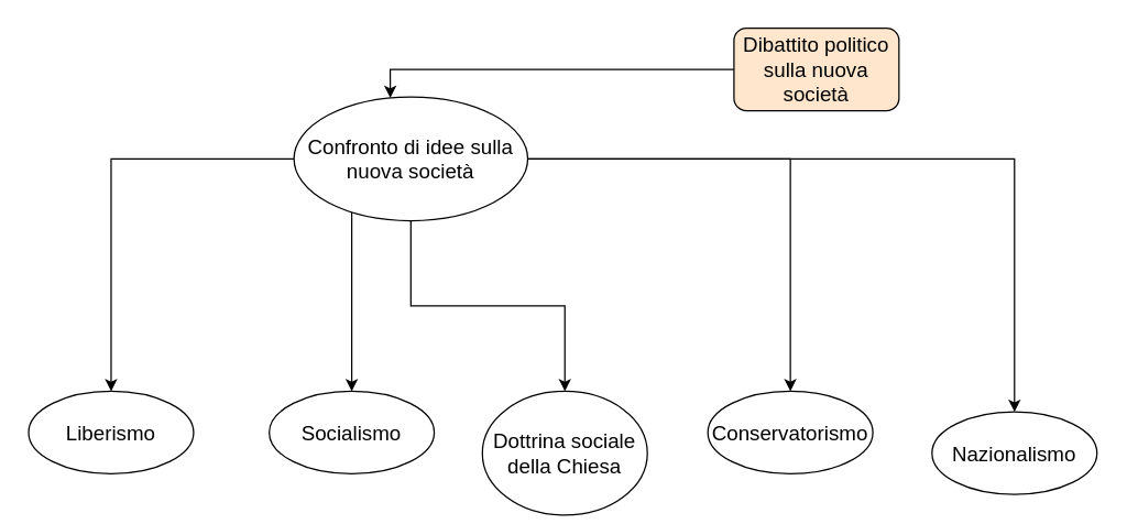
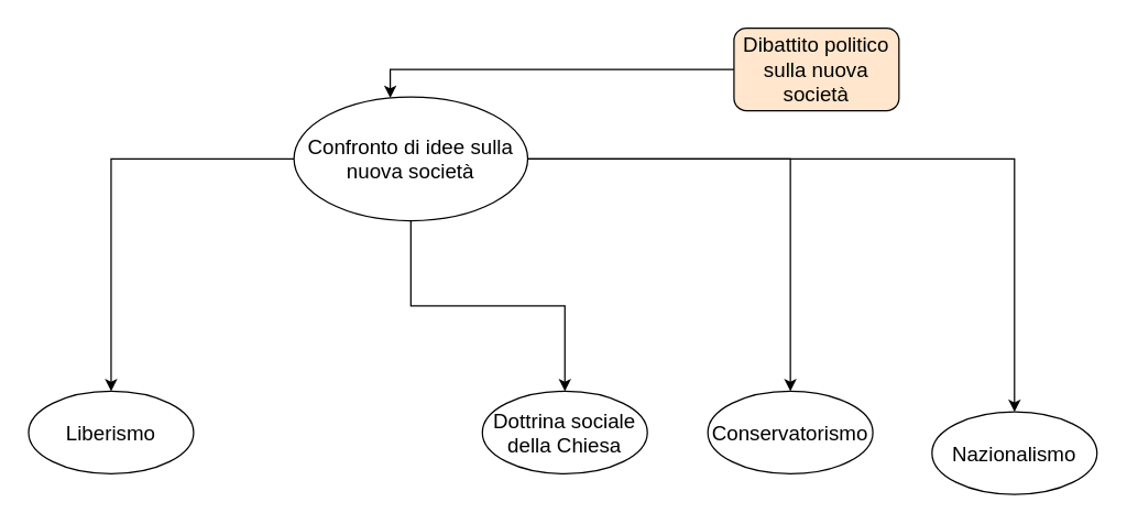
- <mxCell id="9" style="edgeStyle=orthogonalEdgeStyle;rounded=0;orthogonalLoop=1;jettySize=auto;html=1;fontSize=15;" edge="1" parent="1" source="13" target="5"><mxGeometry relative="1" as="geometry"><Array as="points"><mxPoint x="255" y="190" /><mxPoint x="255" y="190" /></Array></mxGeometry></mxCell>
- <mxCell id="5" value="Socialismo" style="ellipse;whiteSpace=wrap;html=1;fontSize=15;" vertex="1" parent="1"><mxGeometry x="195" y="284" width="120" height="60" as="geometry" /></mxCell>
- <mxCell id="6" value="Dottrina sociale della Chiesa" style="ellipse;whiteSpace=wrap;html=1;fontSize=15;" vertex="1" parent="1"><mxGeometry x="350" y="284" width="120" height="90" as="geometry" /></mxCell>
+ <mxCell id="6" value="Dottrina sociale della Chiesa" style="ellipse;whiteSpace=wrap;html=1;fontSize=15;" vertex="1" parent="1"><mxGeometry x="350" y="284" width="120" height="60" as="geometry" /></mxCell>
